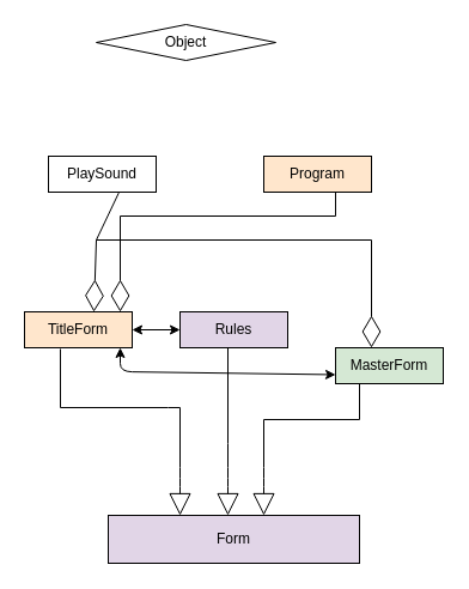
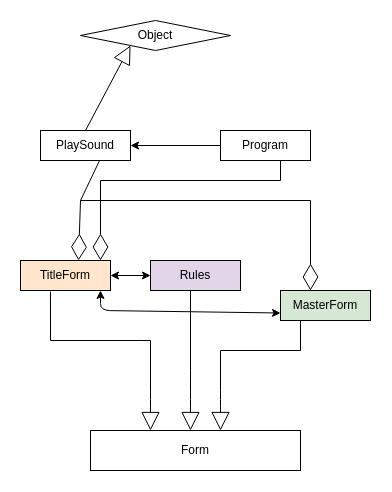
+ <mxCell id="6" value="" style="endArrow=block;endSize=16;endFill=0;html=1;entryX=0.25;entryY=1;entryDx=0;entryDy=0;exitX=0.5;exitY=0;exitDx=0;exitDy=0;fontStyle=1" parent="1" source="3" target="2" edge="1"><mxGeometry width="160" relative="1" as="geometry"><mxPoint x="20" y="90" as="sourcePoint" /><mxPoint x="180" y="90" as="targetPoint" /></mxGeometry></mxCell>
+ <mxCell id="4" style="edgeStyle=orthogonalEdgeStyle;rounded=0;orthogonalLoop=1;jettySize=auto;html=1;entryX=1;entryY=0.5;entryDx=0;entryDy=0;" parent="1" source="5" target="3" edge="1"><mxGeometry relative="1" as="geometry" /></mxCell>
- <mxCell id="5" value="Program" style="rounded=0;whiteSpace=wrap;html=1;fillColor=#ffe6cc;" parent="1" vertex="1"><mxGeometry x="220" y="130" width="90" height="30" as="geometry" /></mxCell>
+ <mxCell id="5" value="Program" style="rounded=0;whiteSpace=wrap;html=1;" parent="1" vertex="1"><mxGeometry x="220" y="130" width="90" height="30" as="geometry" /></mxCell>
- <mxCell id="7" value="Form" style="rounded=0;whiteSpace=wrap;html=1;fillColor=#e1d5e7;" parent="1" vertex="1"><mxGeometry x="90" y="430" width="210" height="40" as="geometry" /></mxCell>
+ <mxCell id="7" value="Form" style="rounded=0;whiteSpace=wrap;html=1;" parent="1" vertex="1"><mxGeometry x="90" y="430" width="210" height="40" as="geometry" /></mxCell>
